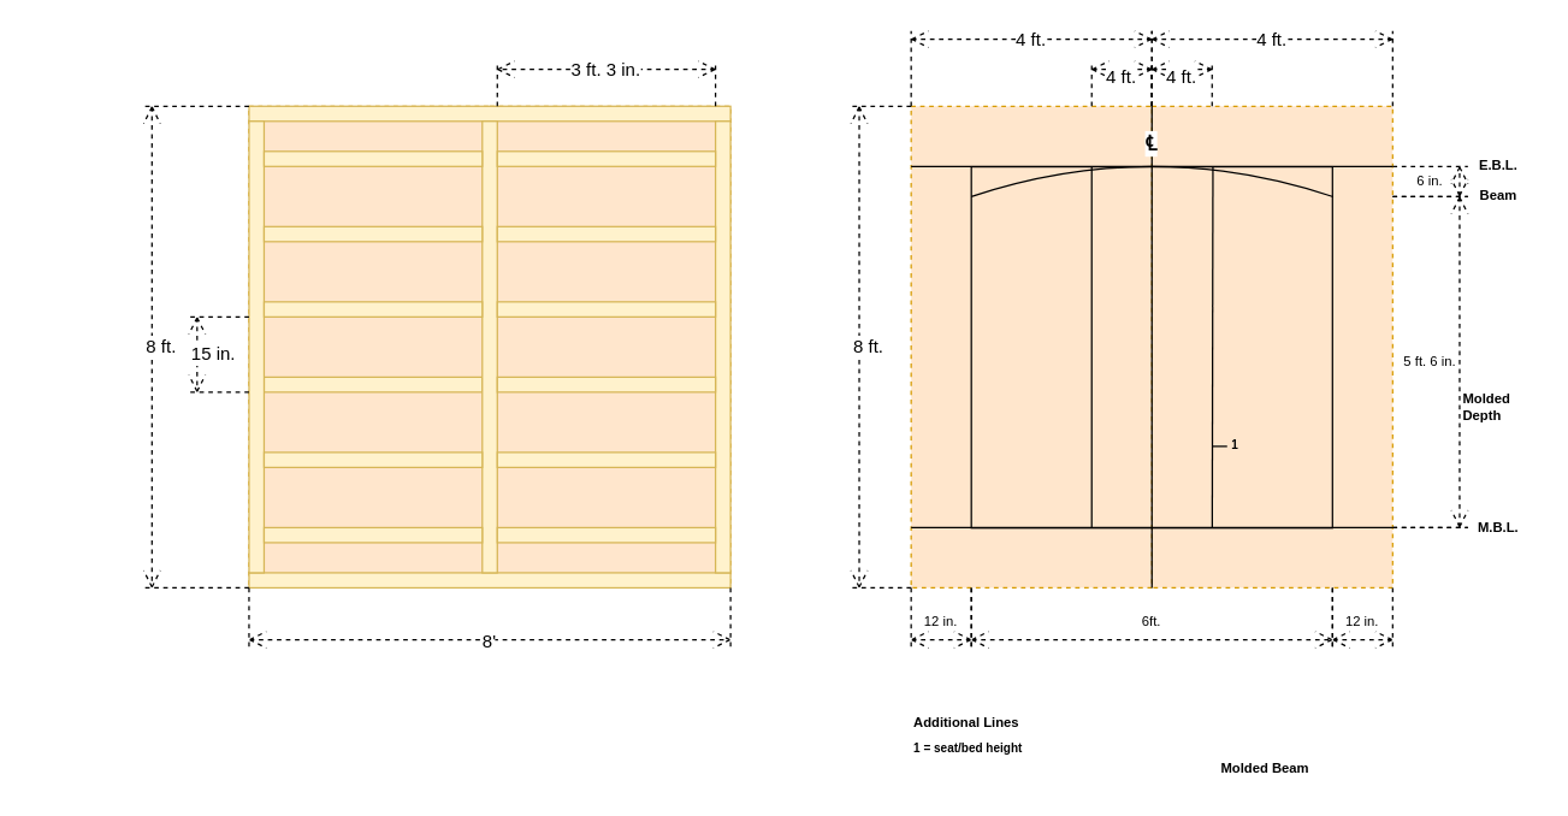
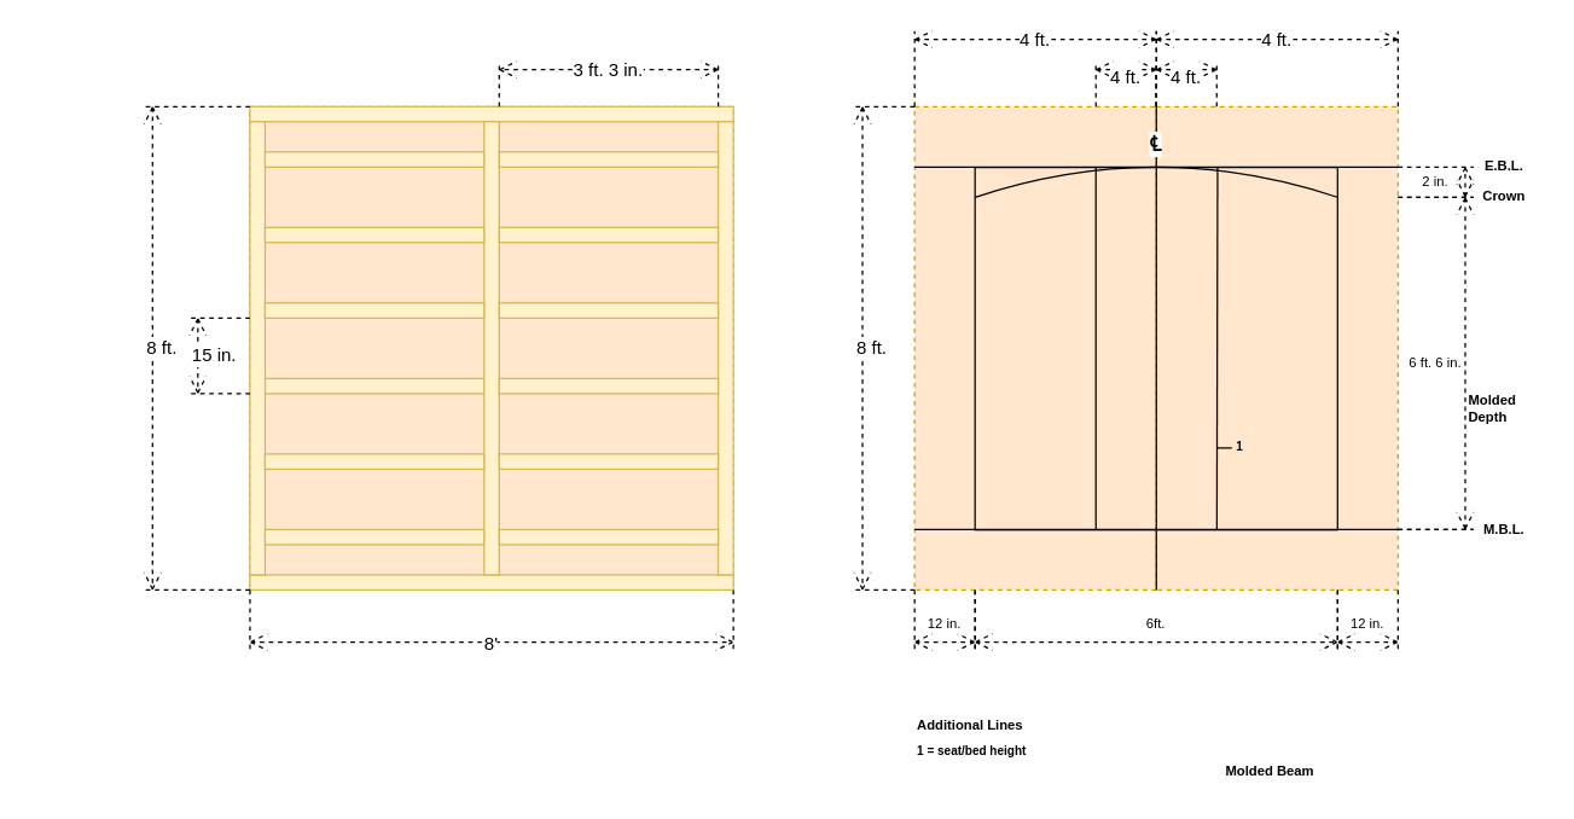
- <mxCell id="10" value="6 in." style="shape=dimension;direction=north;whiteSpace=wrap;html=1;align=center;points=[];verticalAlign=middle;labelBackgroundColor=#ffffff;dashed=1;fontSize=9;strokeColor=default;strokeWidth=1;fillColor=none;" vertex="1" parent="1"><mxGeometry x="925" y="110" width="50" height="20" as="geometry" /></mxCell>
+ <mxCell id="10" value="2 in." style="shape=dimension;direction=north;whiteSpace=wrap;html=1;align=center;points=[];verticalAlign=middle;labelBackgroundColor=#ffffff;dashed=1;fontSize=9;strokeColor=default;strokeWidth=1;fillColor=none;" vertex="1" parent="1"><mxGeometry x="925" y="110" width="50" height="20" as="geometry" /></mxCell>
- <mxCell id="11" value="Beam" style="text;html=1;align=center;verticalAlign=middle;resizable=0;points=[];autosize=1;strokeColor=none;fillColor=none;fontSize=9;fontStyle=1" vertex="1" parent="1"><mxGeometry x="970" y="120" width="50" height="20" as="geometry" /></mxCell>
+ <mxCell id="11" value="Crown" style="text;html=1;align=center;verticalAlign=middle;resizable=0;points=[];autosize=1;strokeColor=none;fillColor=none;fontSize=9;fontStyle=1" vertex="1" parent="1"><mxGeometry x="970" y="120" width="50" height="20" as="geometry" /></mxCell>
- <mxCell id="22" value="5 ft. 6 in." style="shape=dimension;direction=north;whiteSpace=wrap;html=1;align=center;points=[];verticalAlign=middle;labelBackgroundColor=#ffffff;dashed=1;fontSize=9;strokeColor=default;strokeWidth=1;fillColor=none;" vertex="1" parent="1"><mxGeometry x="925" y="130" width="50" height="220" as="geometry" /></mxCell>
+ <mxCell id="22" value="6 ft. 6 in." style="shape=dimension;direction=north;whiteSpace=wrap;html=1;align=center;points=[];verticalAlign=middle;labelBackgroundColor=#ffffff;dashed=1;fontSize=9;strokeColor=default;strokeWidth=1;fillColor=none;" vertex="1" parent="1"><mxGeometry x="925" y="130" width="50" height="220" as="geometry" /></mxCell>
